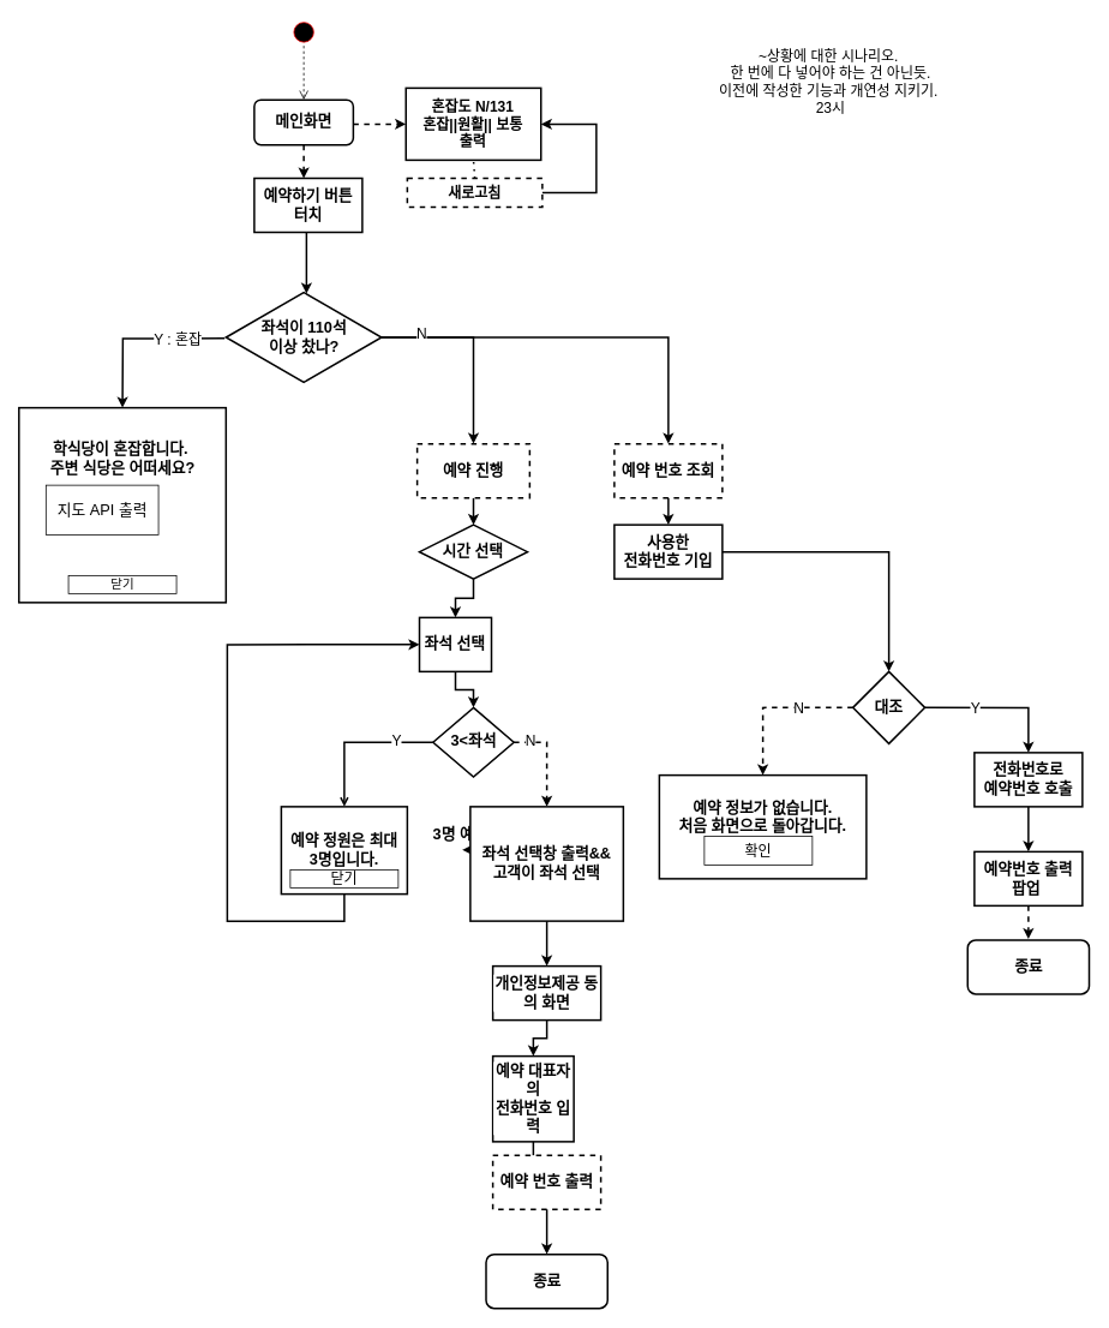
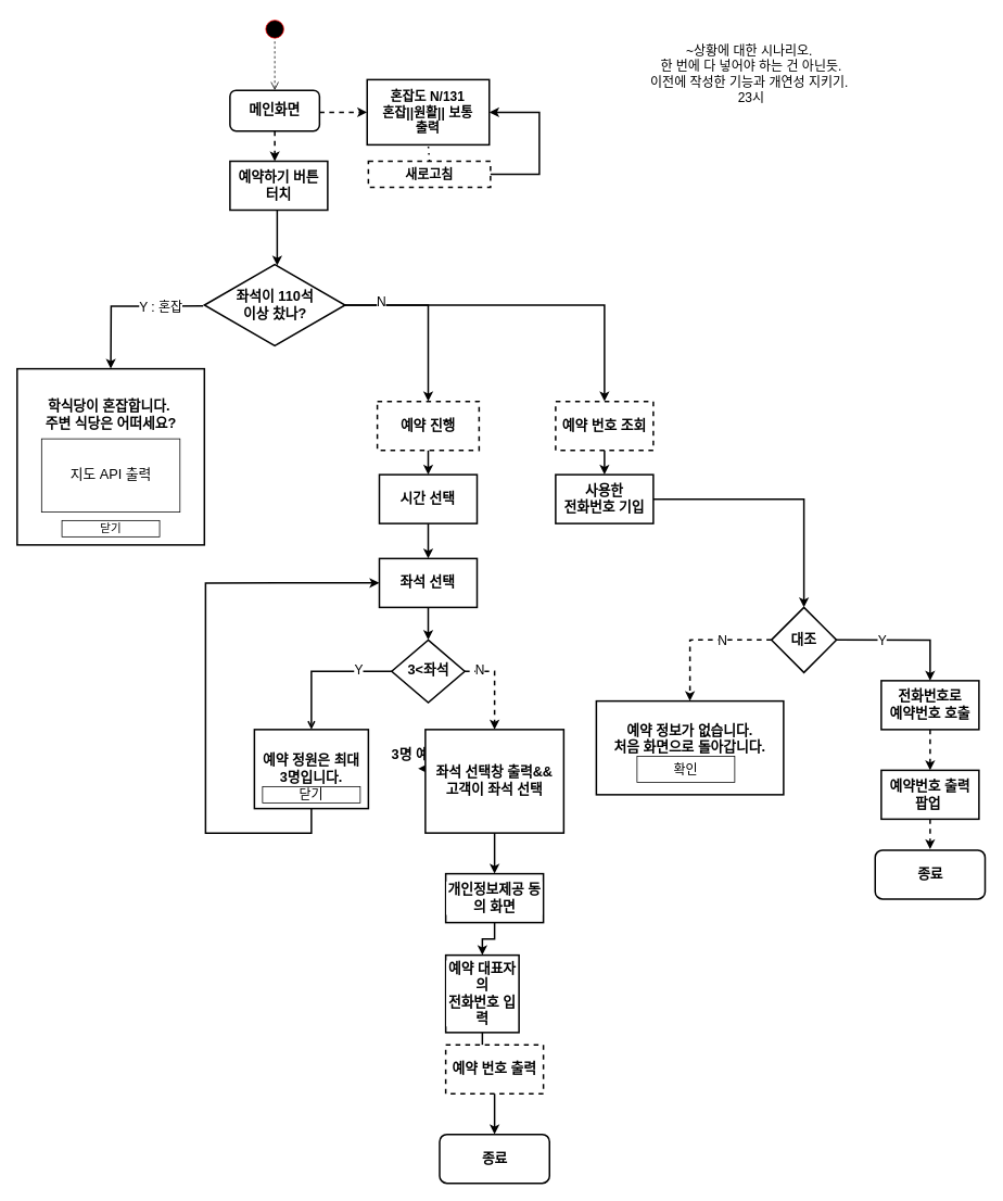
- <mxCell id="19" value="&lt;font style=&quot;font-size: 17px&quot;&gt;지도 API 출력&lt;/font&gt;" style="rounded=0;whiteSpace=wrap;html=1;" vertex="1" parent="1"><mxGeometry x="50.58" y="538" width="125" height="55" as="geometry" /></mxCell>
+ <mxCell id="19" value="&lt;font style=&quot;font-size: 17px&quot;&gt;지도 API 출력&lt;/font&gt;" style="rounded=0;whiteSpace=wrap;html=1;" vertex="1" parent="1"><mxGeometry x="50.58" y="538" width="170" height="90" as="geometry" /></mxCell>
- <mxCell id="33" value="시간 선택" style="rhombus;whiteSpace=wrap;html=1;fontSize=17;labelBackgroundColor=#ffffff;fontStyle=1;strokeWidth=2;" vertex="1" parent="1"><mxGeometry x="465.495" y="582" width="120" height="60" as="geometry" /></mxCell>
+ <mxCell id="33" value="시간 선택" style="whiteSpace=wrap;html=1;fontSize=17;rounded=0;labelBackgroundColor=#ffffff;fontStyle=1;strokeWidth=2;" vertex="1" parent="1"><mxGeometry x="465.495" y="582" width="120" height="60" as="geometry" /></mxCell>
- <mxCell id="35" value="좌석 선택" style="whiteSpace=wrap;html=1;fontSize=17;rounded=0;labelBackgroundColor=#ffffff;fontStyle=1;strokeWidth=2;" vertex="1" parent="1"><mxGeometry x="465.495" y="684.99" width="80" height="60" as="geometry" /></mxCell>
+ <mxCell id="35" value="좌석 선택" style="whiteSpace=wrap;html=1;fontSize=17;rounded=0;labelBackgroundColor=#ffffff;fontStyle=1;strokeWidth=2;" vertex="1" parent="1"><mxGeometry x="465.495" y="684.99" width="120" height="60" as="geometry" /></mxCell>
- <mxCell id="13" value="" style="edgeStyle=orthogonalEdgeStyle;rounded=0;orthogonalLoop=1;jettySize=auto;html=1;fontStyle=1;fontSize=17;strokeWidth=2;" edge="1" parent="1" source="14" target="16"><mxGeometry relative="1" as="geometry" /></mxCell>
+ <mxCell id="13" value="" style="edgeStyle=orthogonalEdgeStyle;rounded=0;orthogonalLoop=1;jettySize=auto;html=1;fontStyle=1;fontSize=17;strokeWidth=2;dashed=1;" edge="1" parent="1" source="14" target="16"><mxGeometry relative="1" as="geometry" /></mxCell>
